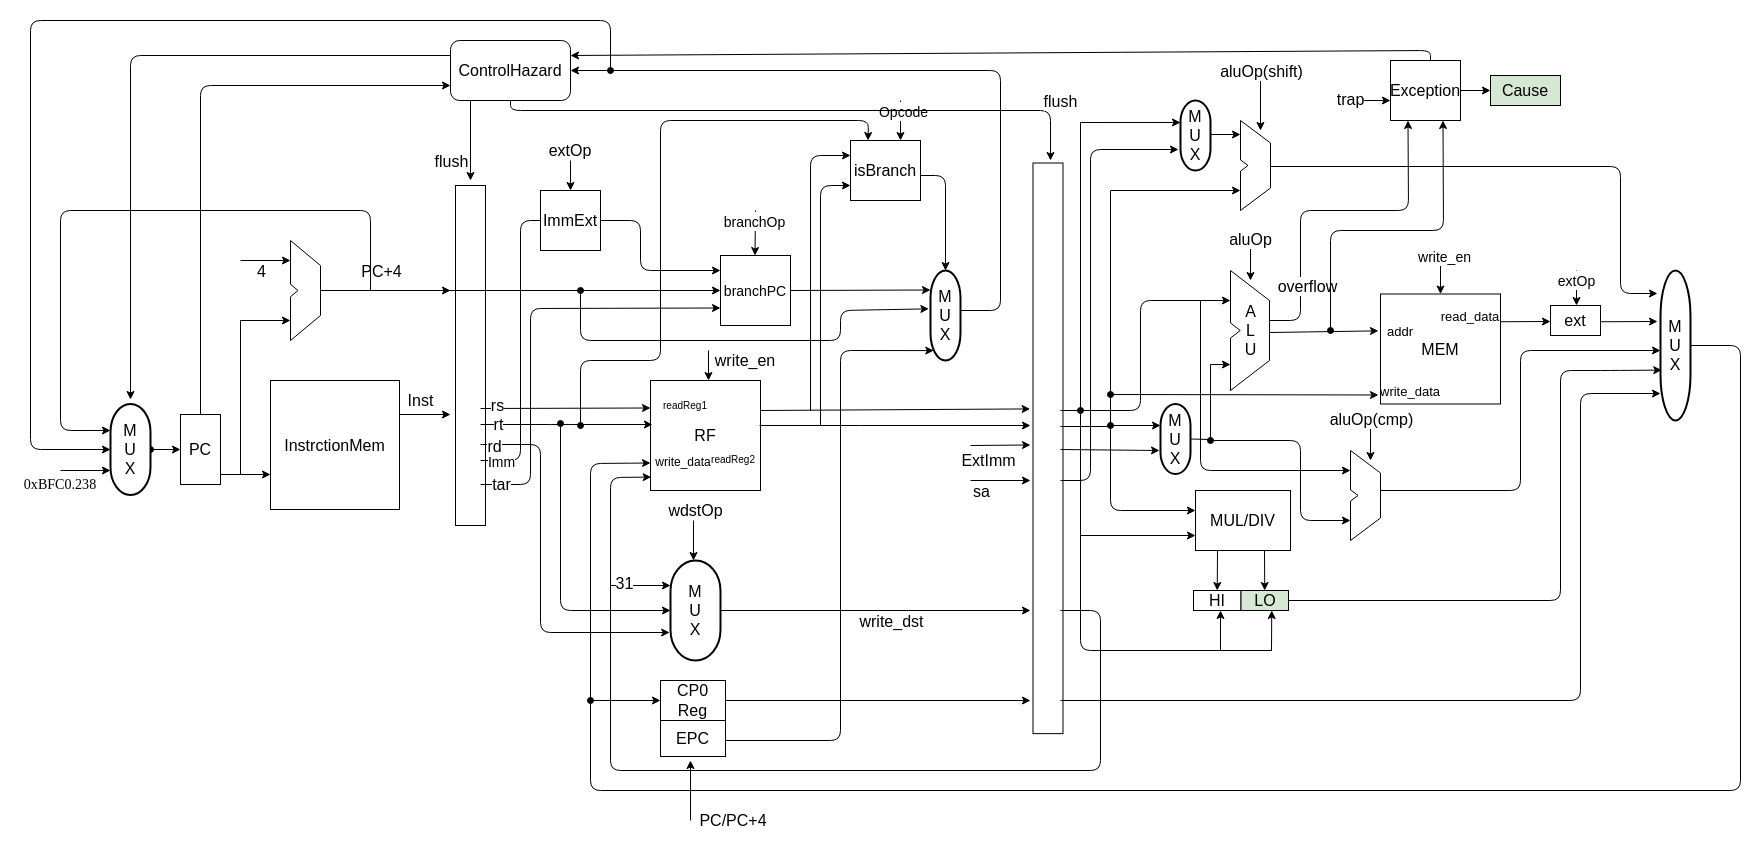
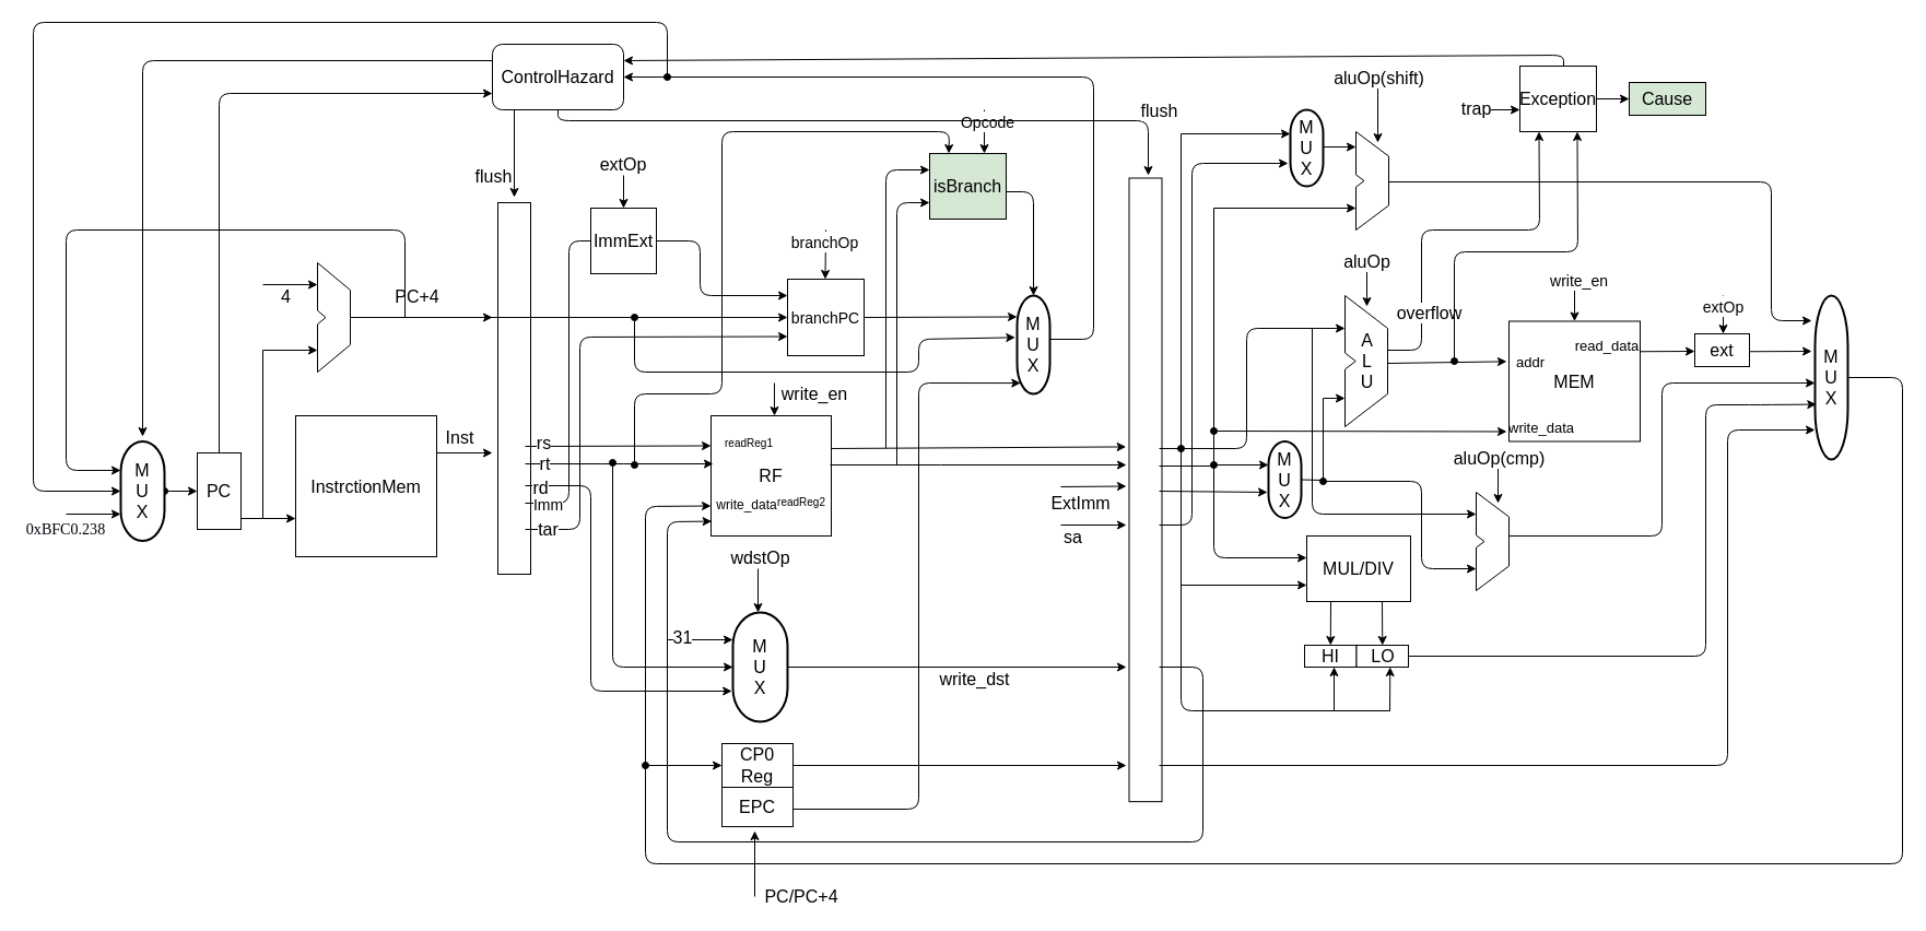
- <mxCell id="53" value="isBranch" style="rounded=0;whiteSpace=wrap;html=1;fontSize=16;" parent="1" vertex="1"><mxGeometry x="850" y="140" width="70" height="60" as="geometry" /></mxCell>
+ <mxCell id="53" value="isBranch" style="rounded=0;whiteSpace=wrap;html=1;fontSize=16;fillColor=#d5e8d4;" parent="1" vertex="1"><mxGeometry x="850" y="140" width="70" height="60" as="geometry" /></mxCell>
- <mxCell id="122" value="LO" style="rounded=0;whiteSpace=wrap;html=1;fontSize=16;fillColor=#d5e8d4;" parent="120" vertex="1"><mxGeometry x="47.5" width="47.5" height="20" as="geometry" /></mxCell>
+ <mxCell id="122" value="LO" style="rounded=0;whiteSpace=wrap;html=1;fontSize=16;" parent="120" vertex="1"><mxGeometry x="47.5" width="47.5" height="20" as="geometry" /></mxCell>
